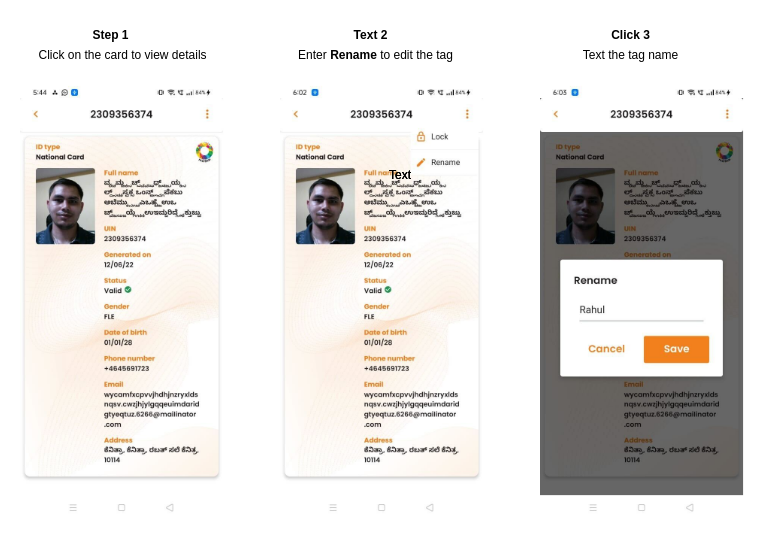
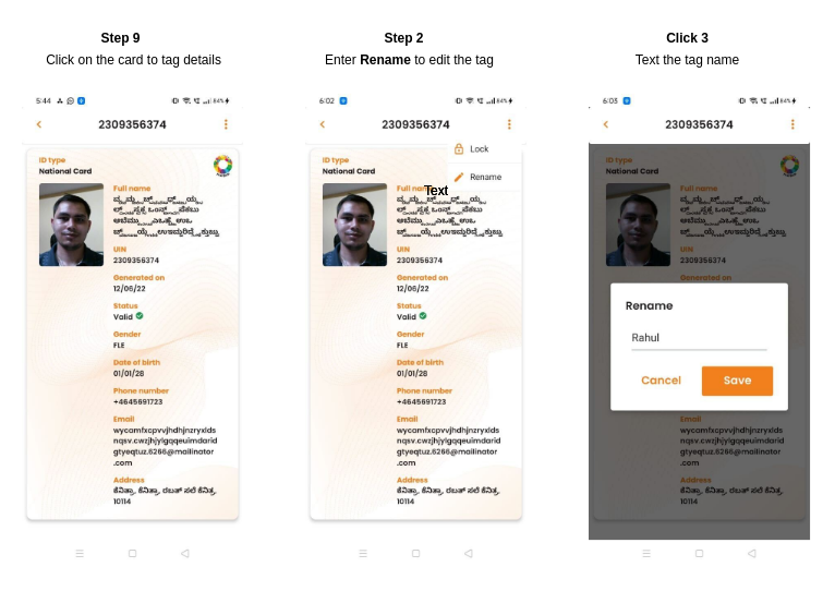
- <mxCell id="11" value="&lt;b&gt;Step 1&lt;/b&gt;" style="text;html=1;align=center;verticalAlign=middle;resizable=0;points=[];autosize=1;strokeColor=none;fillColor=none;" vertex="1" parent="1"><mxGeometry x="80" y="20" width="60" height="30" as="geometry" /></mxCell>
+ <mxCell id="11" value="&lt;b&gt;Step 9&lt;/b&gt;" style="text;html=1;align=center;verticalAlign=middle;resizable=0;points=[];autosize=1;strokeColor=none;fillColor=none;" vertex="1" parent="1"><mxGeometry x="80" y="20" width="60" height="30" as="geometry" /></mxCell>
- <mxCell id="12" value="&lt;b&gt;Text 2&lt;/b&gt;" style="text;html=1;align=center;verticalAlign=middle;resizable=0;points=[];autosize=1;strokeColor=none;fillColor=none;" vertex="1" parent="1"><mxGeometry x="340" y="20" width="60" height="30" as="geometry" /></mxCell>
+ <mxCell id="12" value="&lt;b&gt;Step 2&lt;/b&gt;" style="text;html=1;align=center;verticalAlign=middle;resizable=0;points=[];autosize=1;strokeColor=none;fillColor=none;" vertex="1" parent="1"><mxGeometry x="340" y="20" width="60" height="30" as="geometry" /></mxCell>
- <mxCell id="5" value="Click on the card to view details" style="text;html=1;align=center;verticalAlign=middle;resizable=0;points=[];autosize=1;strokeColor=none;fillColor=none;" vertex="1" parent="1"><mxGeometry x="26.54" y="40" width="190" height="30" as="geometry" /></mxCell>
+ <mxCell id="5" value="Click on the card to tag details" style="text;html=1;align=center;verticalAlign=middle;resizable=0;points=[];autosize=1;strokeColor=none;fillColor=none;" vertex="1" parent="1"><mxGeometry x="26.54" y="40" width="190" height="30" as="geometry" /></mxCell>
